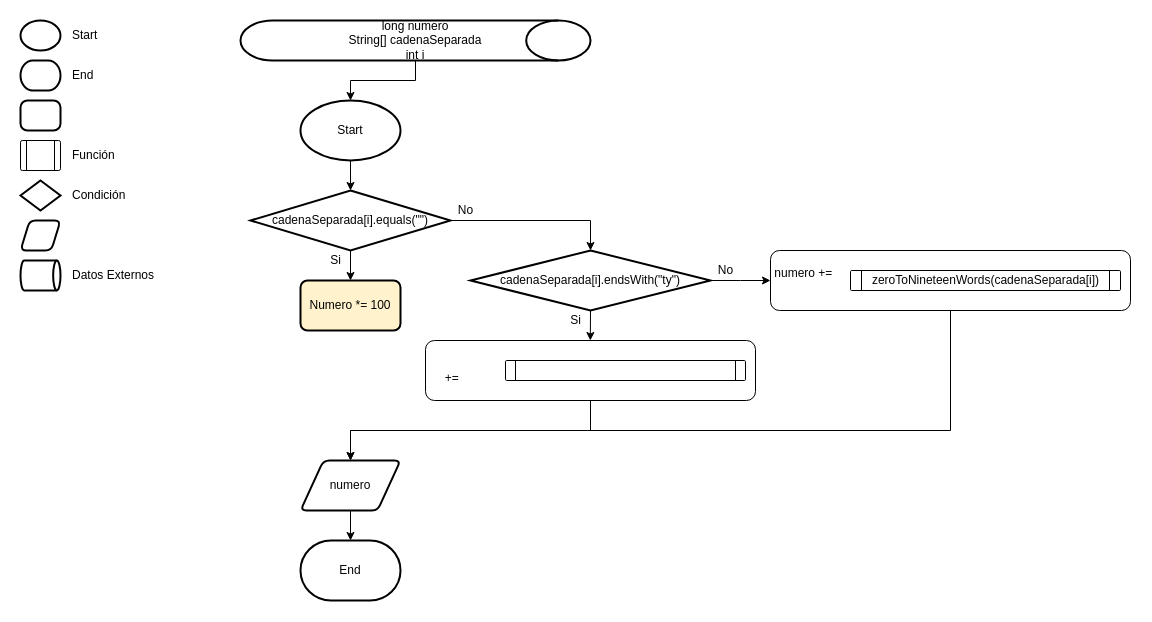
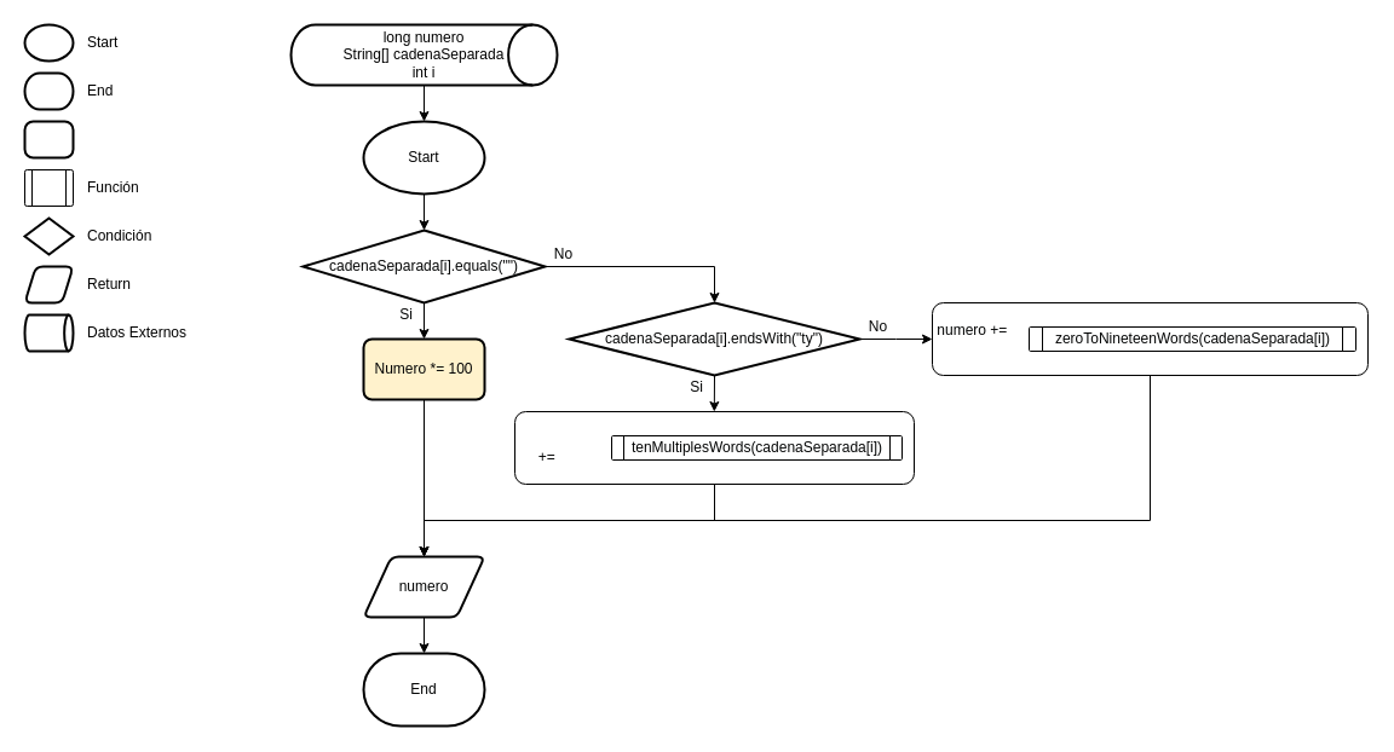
- <mxCell id="18" value="&lt;div&gt;long numero&lt;/div&gt;&lt;div&gt;String[] cadenaSeparada&lt;/div&gt;&lt;div&gt;int i&lt;br&gt;&lt;/div&gt;" style="strokeWidth=2;html=1;shape=mxgraph.flowchart.direct_data;whiteSpace=wrap;" vertex="1" parent="1"><mxGeometry x="240" y="20" width="350" height="40" as="geometry" /></mxCell>
+ <mxCell id="18" value="&lt;div&gt;long numero&lt;/div&gt;&lt;div&gt;String[] cadenaSeparada&lt;/div&gt;&lt;div&gt;int i&lt;br&gt;&lt;/div&gt;" style="strokeWidth=2;html=1;shape=mxgraph.flowchart.direct_data;whiteSpace=wrap;" vertex="1" parent="1"><mxGeometry x="240" y="20" width="220" height="50" as="geometry" /></mxCell>
+ <mxCell id="12" value="Return" style="text;html=1;align=left;verticalAlign=middle;resizable=0;points=[];autosize=1;strokeColor=none;fillColor=none;" vertex="1" parent="1"><mxGeometry x="70" y="225" width="50" height="20" as="geometry" /></mxCell>
+ <mxCell id="34" value="tenMultiplesWords(cadenaSeparada[i])" style="text;html=1;align=center;verticalAlign=middle;resizable=0;points=[];autosize=1;strokeColor=none;fillColor=none;fontFamily=Helvetica;fontColor=#040505;" vertex="1" parent="1"><mxGeometry x="510" y="360" width="230" height="20" as="geometry" /></mxCell>
+ <mxCell id="24" style="edgeStyle=orthogonalEdgeStyle;rounded=0;orthogonalLoop=1;jettySize=auto;html=1;exitX=0.5;exitY=1;exitDx=0;exitDy=0;entryX=0.5;entryY=0;entryDx=0;entryDy=0;fontFamily=Helvetica;fontColor=#040505;endArrow=classic;endFill=1;" edge="1" parent="1" source="25" target="40"><mxGeometry relative="1" as="geometry" /></mxCell>
